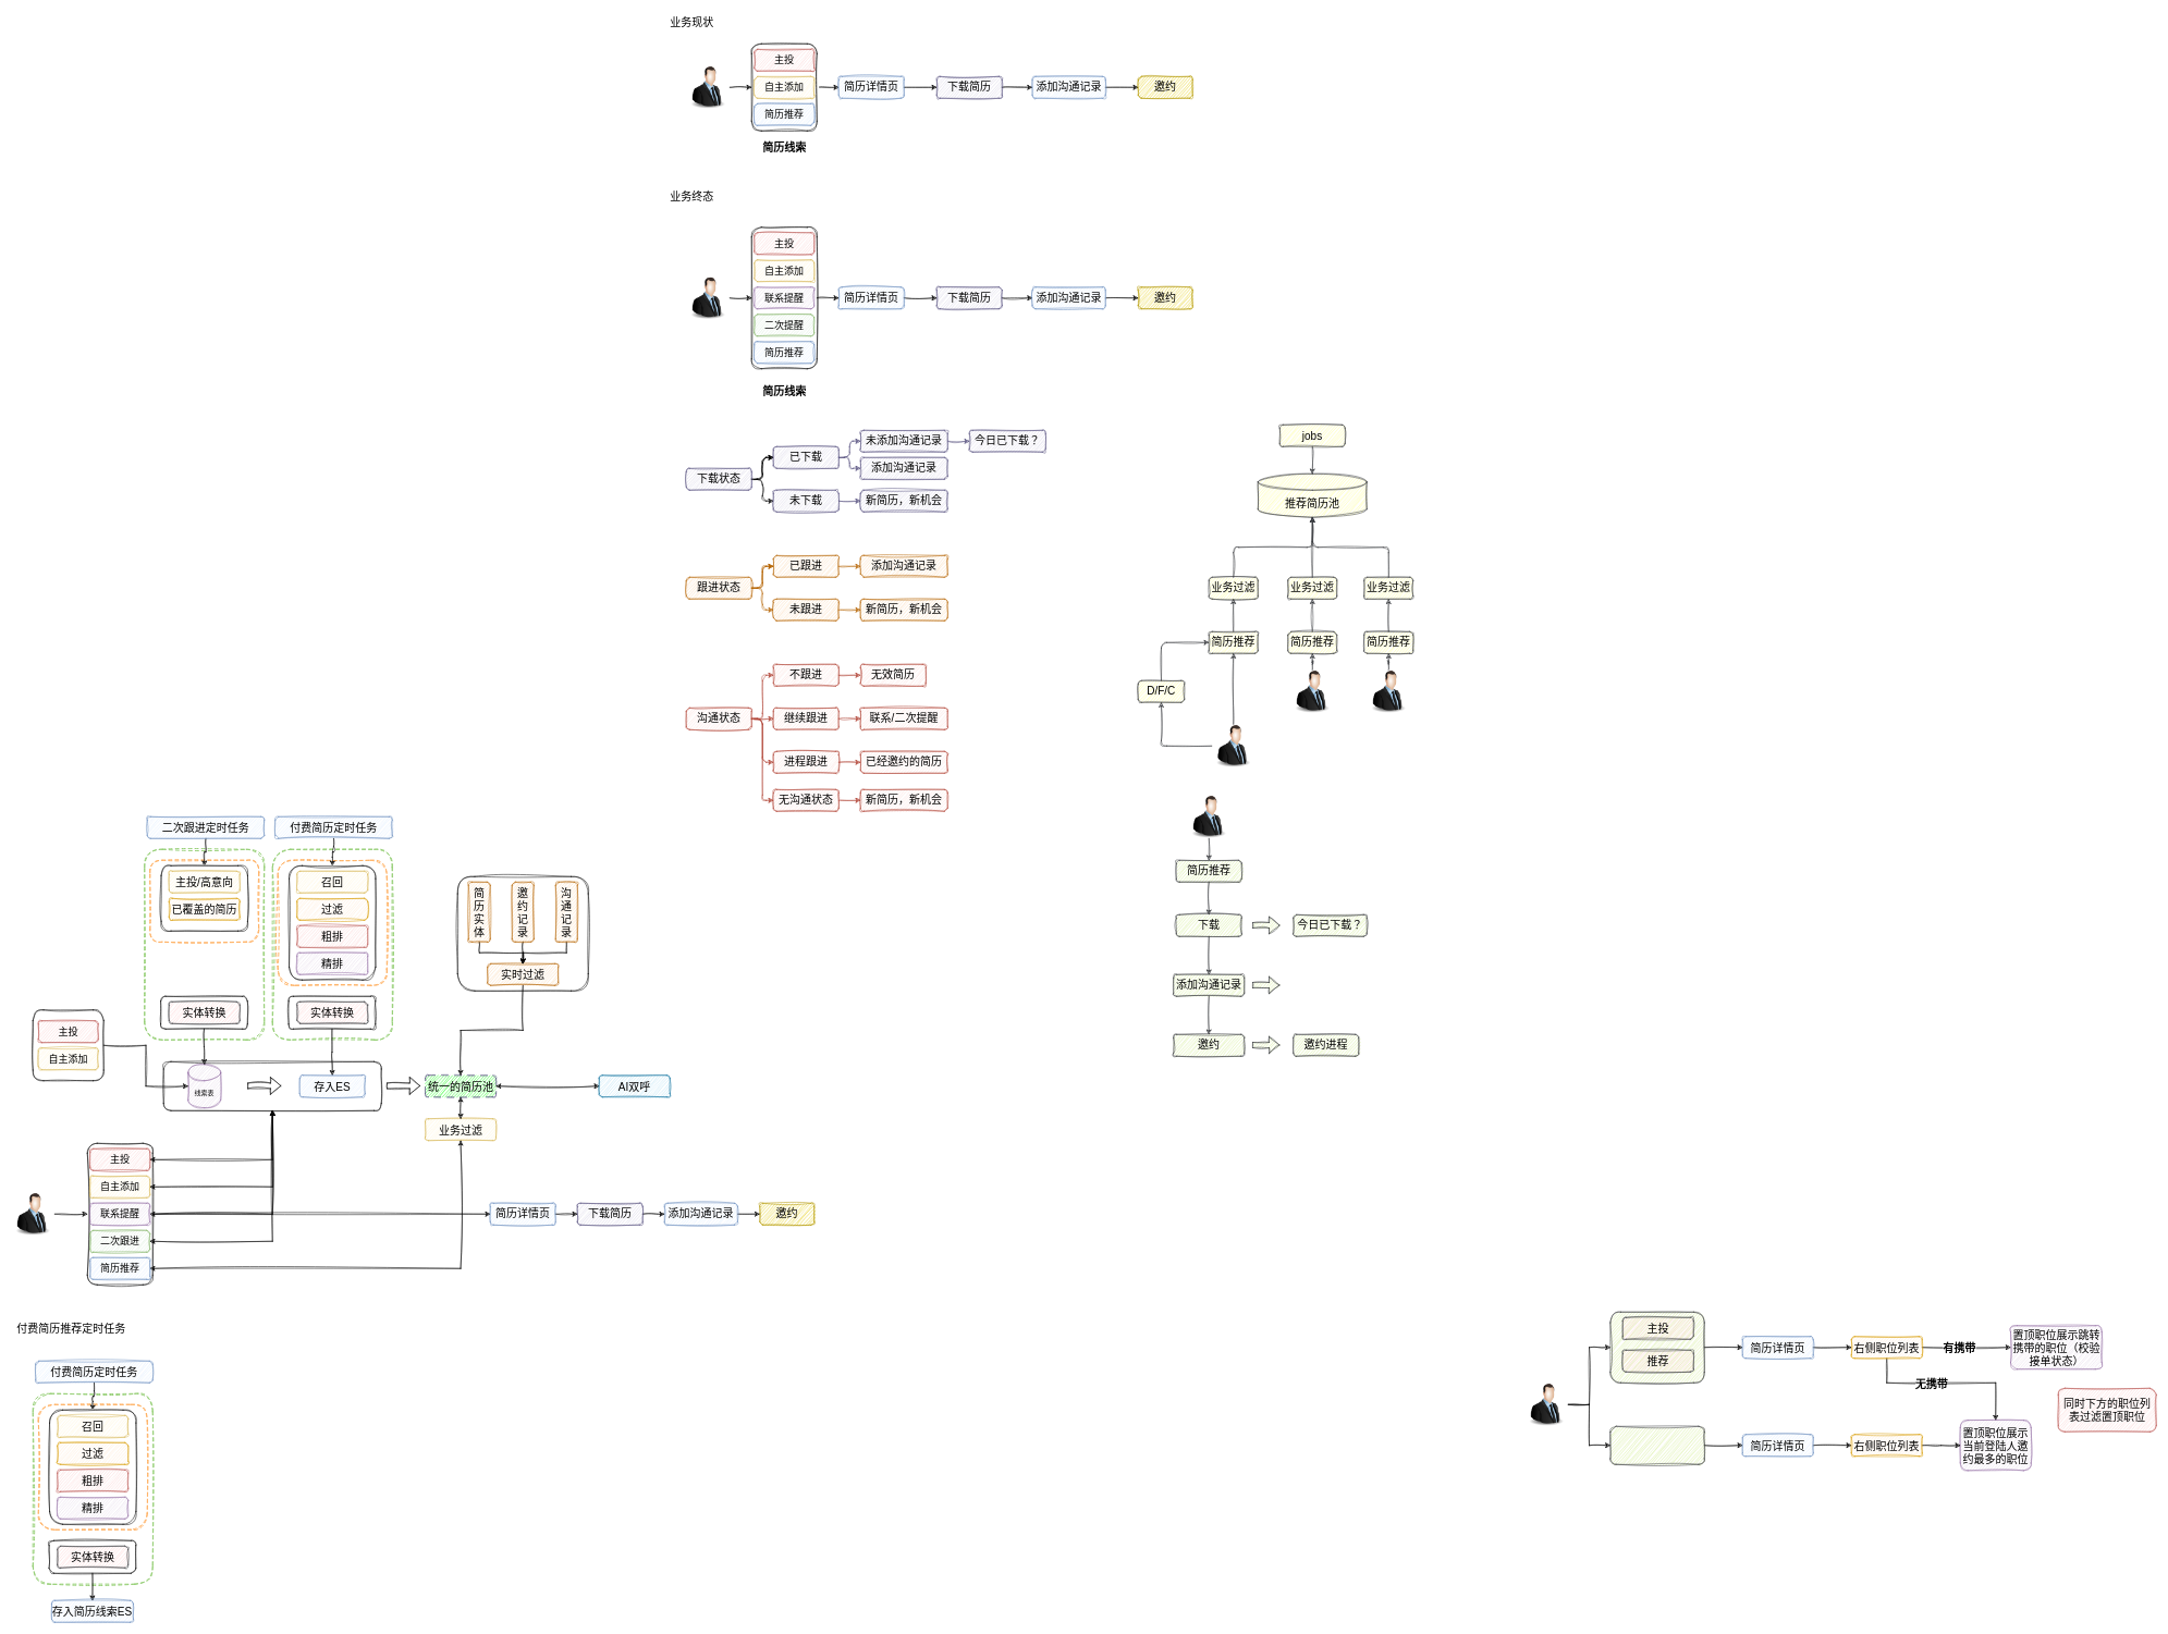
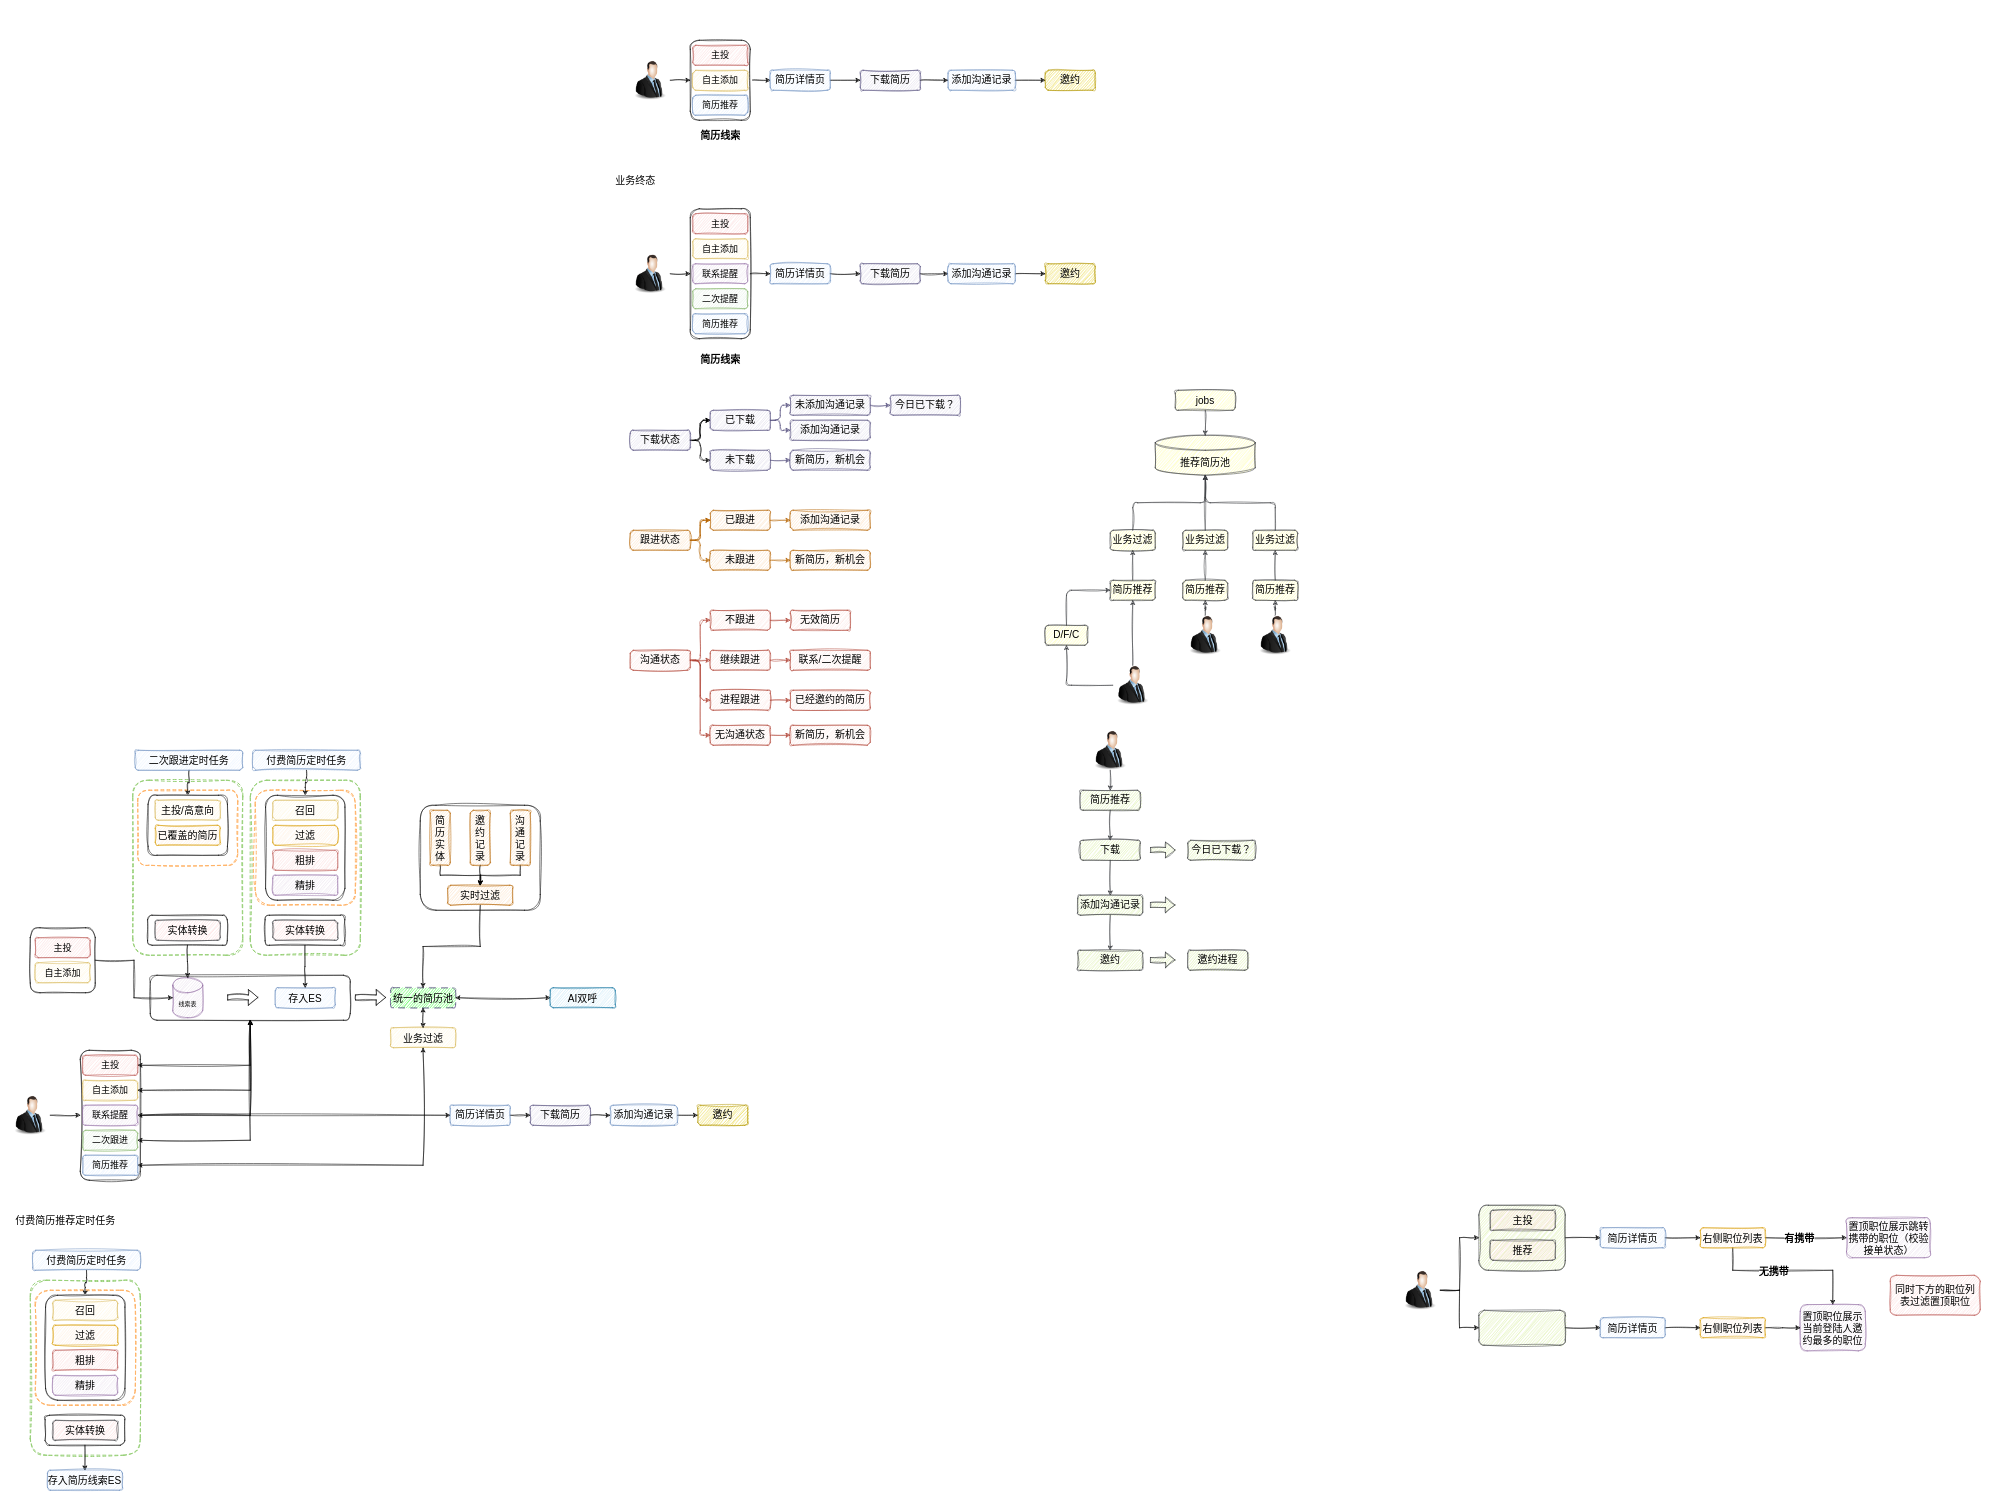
- <mxCell id="15" value="业务现状" style="text;html=1;align=center;verticalAlign=middle;resizable=0;points=[];autosize=1;strokeColor=none;fillColor=none;fontSize=20;sketch=1;curveFitting=1;jiggle=2;rounded=1;" parent="1" vertex="1"><mxGeometry x="1220" y="20" width="100" height="40" as="geometry" /></mxCell>
